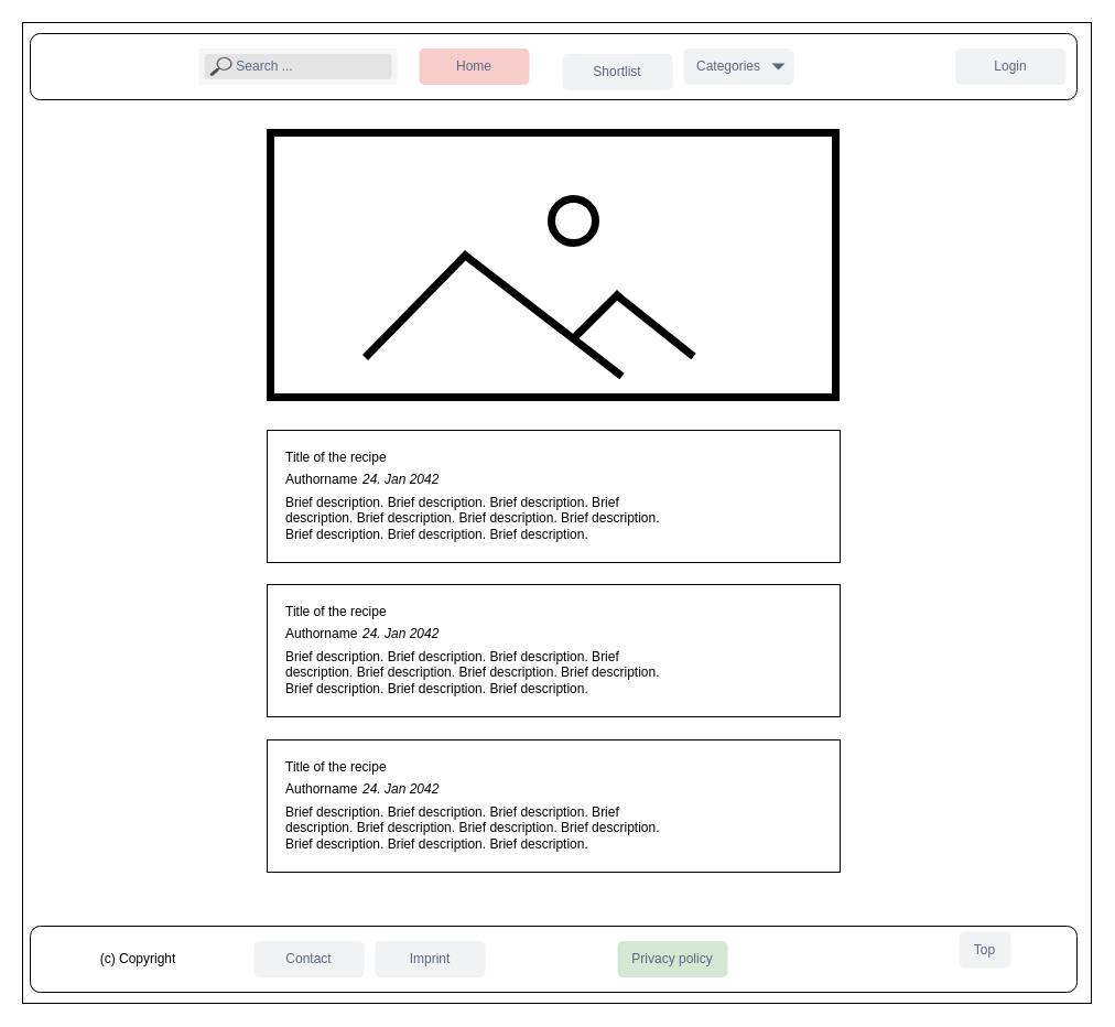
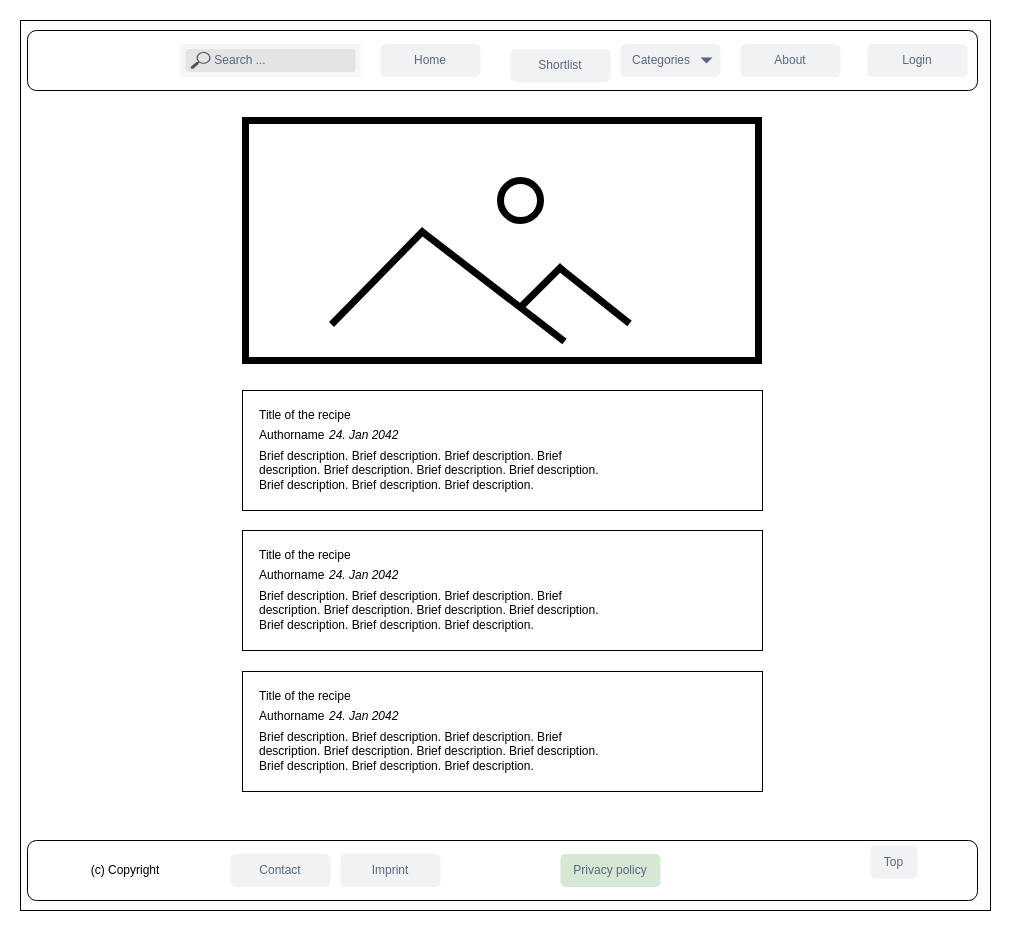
- <mxCell id="29" value="&lt;div style=&quot;&quot;&gt;&lt;span style=&quot;background-color: initial;&quot;&gt;Home&lt;/span&gt;&lt;/div&gt;" style="rounded=1;html=1;shadow=0;dashed=0;whiteSpace=wrap;fontSize=12;fillColor=#f8cecc;align=center;strokeColor=none;fontColor=#596780;spacingLeft=0;sketch=0;movable=1;resizable=1;rotatable=1;deletable=1;editable=1;connectable=1;" vertex="1" parent="1"><mxGeometry x="380" y="43.5" width="100" height="33" as="geometry" /></mxCell>
+ <mxCell id="29" value="&lt;div style=&quot;&quot;&gt;&lt;span style=&quot;background-color: initial;&quot;&gt;Home&lt;/span&gt;&lt;/div&gt;" style="rounded=1;html=1;shadow=0;dashed=0;whiteSpace=wrap;fontSize=12;fillColor=#F1F2F4;align=center;strokeColor=none;fontColor=#596780;spacingLeft=0;sketch=0;movable=1;resizable=1;rotatable=1;deletable=1;editable=1;connectable=1;" vertex="1" parent="1"><mxGeometry x="380" y="43.5" width="100" height="33" as="geometry" /></mxCell>
+ <mxCell id="30" value="&lt;div style=&quot;&quot;&gt;&lt;span style=&quot;background-color: initial;&quot;&gt;About&lt;/span&gt;&lt;/div&gt;" style="rounded=1;html=1;shadow=0;dashed=0;whiteSpace=wrap;fontSize=12;fillColor=#F1F2F4;align=center;strokeColor=none;fontColor=#596780;spacingLeft=0;sketch=0;movable=1;resizable=1;rotatable=1;deletable=1;editable=1;connectable=1;" vertex="1" parent="1"><mxGeometry x="740" y="43.5" width="100" height="33" as="geometry" /></mxCell>
